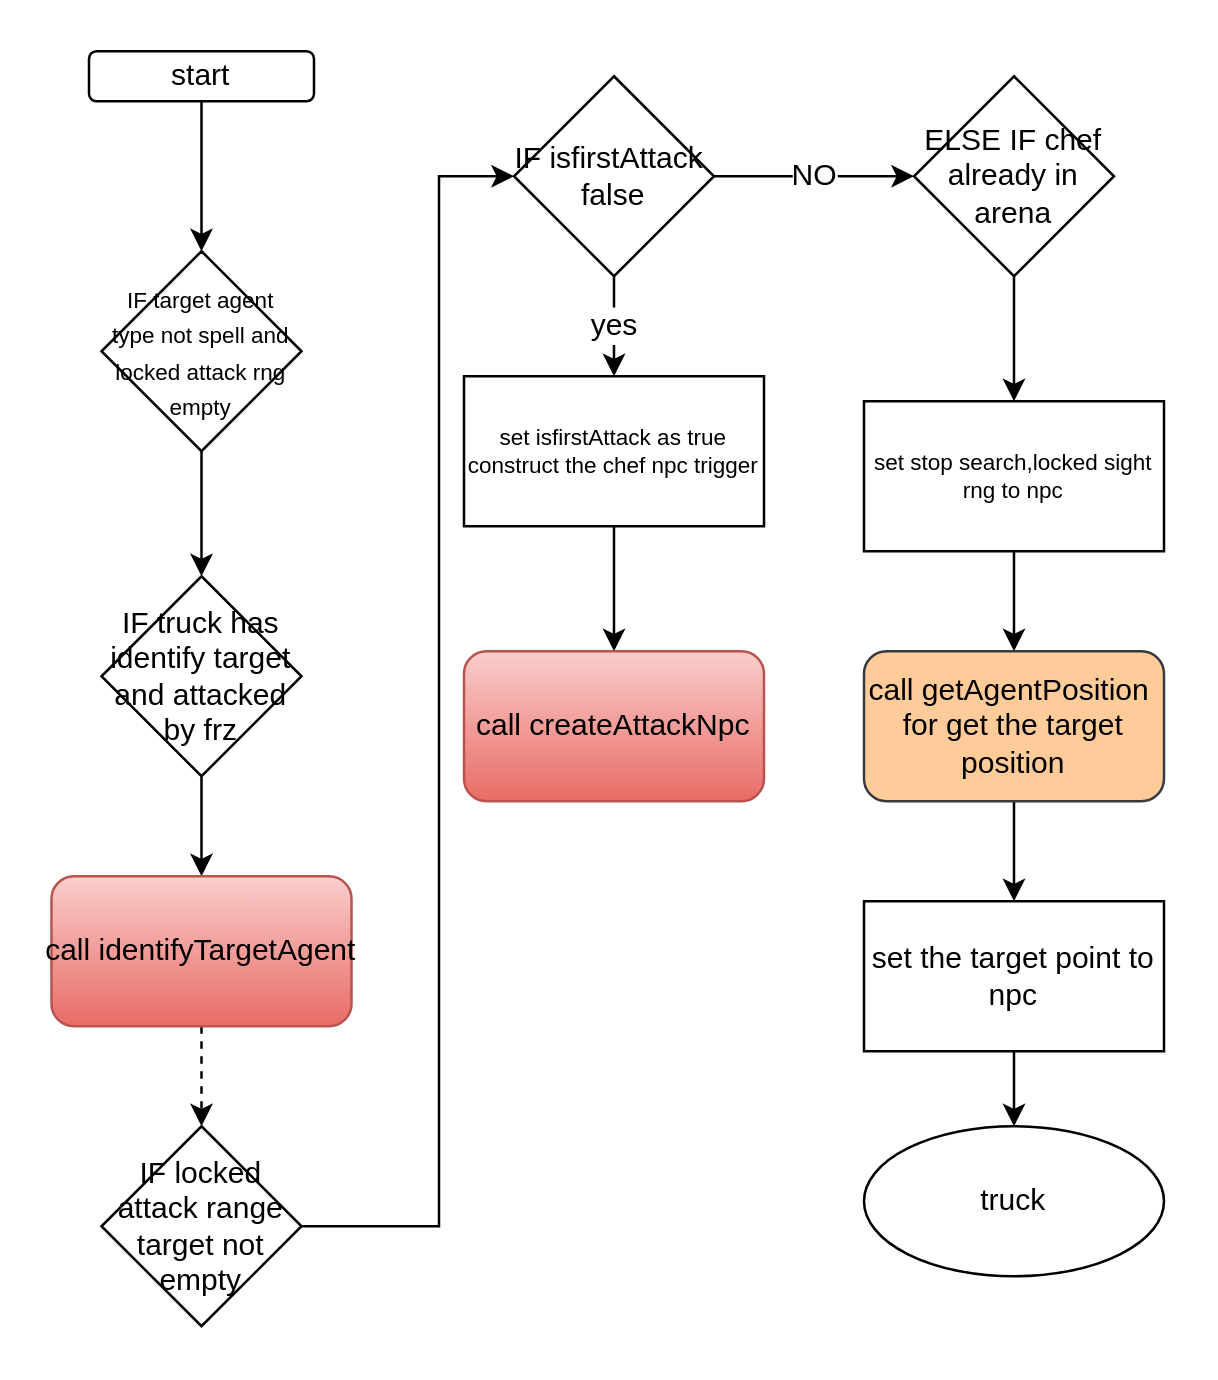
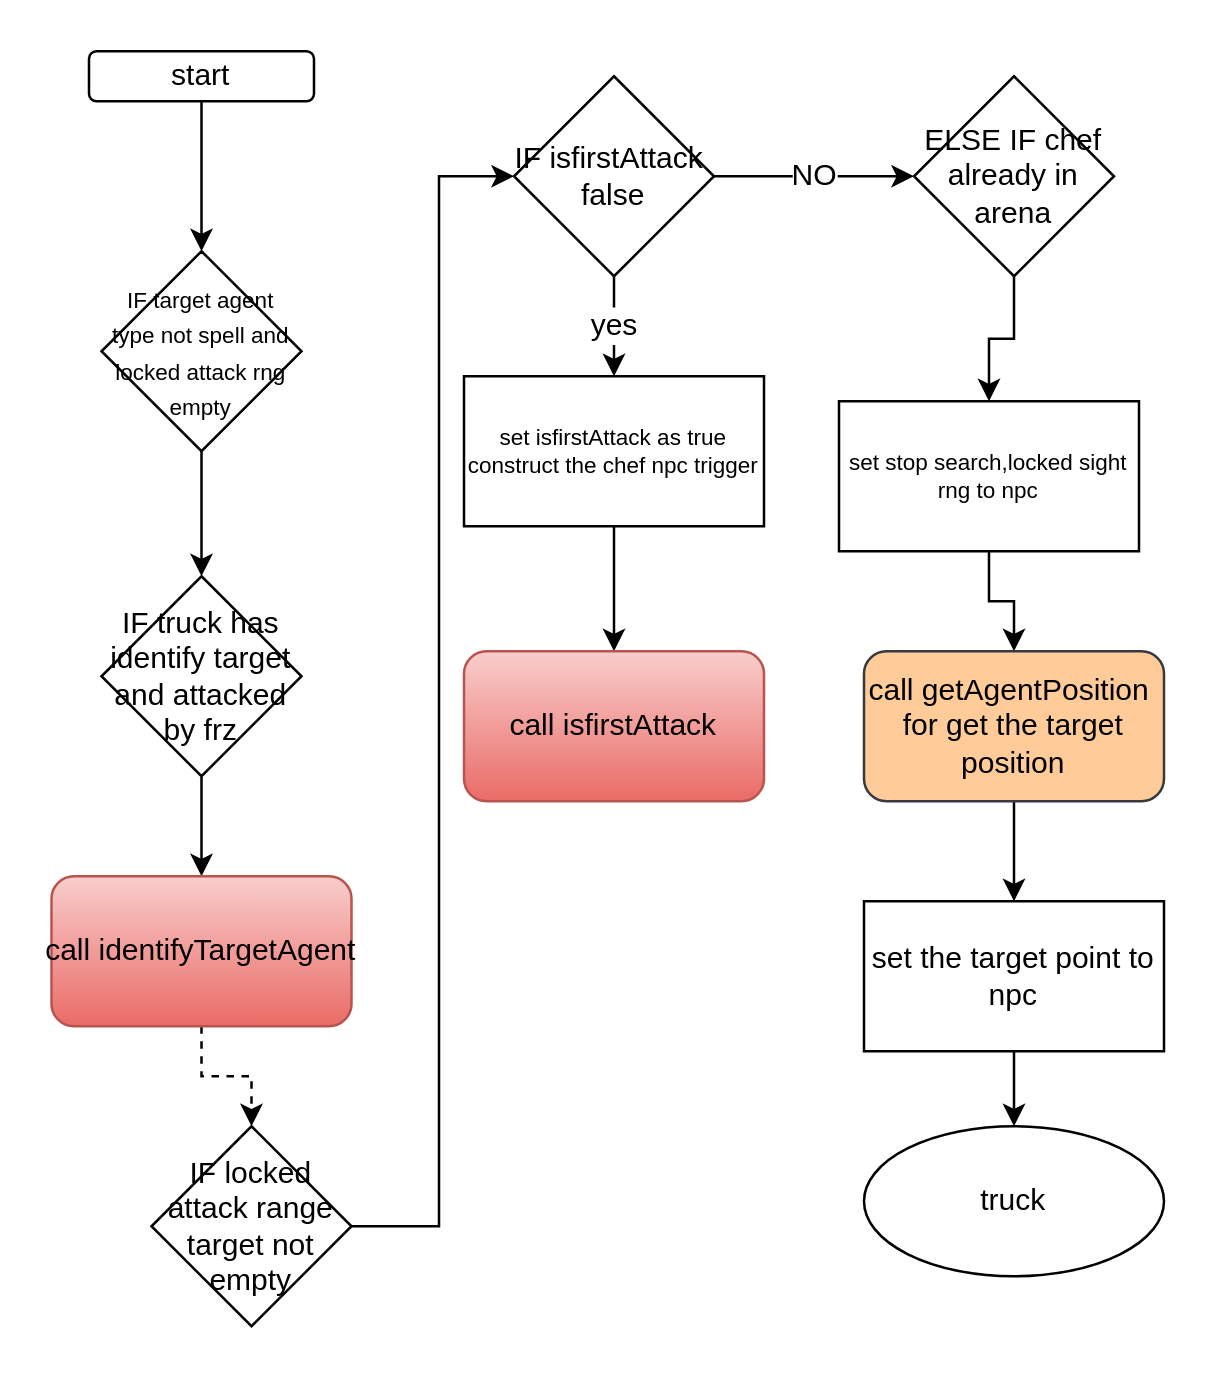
- <mxCell id="21" value="set stop search,locked sight rng to npc" style="whiteSpace=wrap;html=1;fontSize=9;" vertex="1" parent="1"><mxGeometry x="345" y="160" width="120" height="60" as="geometry" /></mxCell>
+ <mxCell id="21" value="set stop search,locked sight rng to npc" style="whiteSpace=wrap;html=1;fontSize=9;" vertex="1" parent="1"><mxGeometry x="335" y="160" width="120" height="60" as="geometry" /></mxCell>
- <mxCell id="17" value="call&amp;nbsp;createAttackNpc" style="rounded=1;whiteSpace=wrap;html=1;fillColor=#f8cecc;gradientColor=#ea6b66;strokeColor=#b85450;" vertex="1" parent="1"><mxGeometry x="185" y="260" width="120" height="60" as="geometry" /></mxCell>
+ <mxCell id="17" value="call&amp;nbsp;isfirstAttack" style="rounded=1;whiteSpace=wrap;html=1;fillColor=#f8cecc;gradientColor=#ea6b66;strokeColor=#b85450;" vertex="1" parent="1"><mxGeometry x="185" y="260" width="120" height="60" as="geometry" /></mxCell>
- <mxCell id="11" value="&lt;font style=&quot;font-size: 12px&quot;&gt;IF locked attack range target not empty&lt;/font&gt;" style="rhombus;whiteSpace=wrap;html=1;fontSize=9;" vertex="1" parent="1"><mxGeometry x="40" y="450" width="80" height="80" as="geometry" /></mxCell>
+ <mxCell id="11" value="&lt;font style=&quot;font-size: 12px&quot;&gt;IF locked attack range target not empty&lt;/font&gt;" style="rhombus;whiteSpace=wrap;html=1;fontSize=9;" vertex="1" parent="1"><mxGeometry x="60" y="450" width="80" height="80" as="geometry" /></mxCell>
